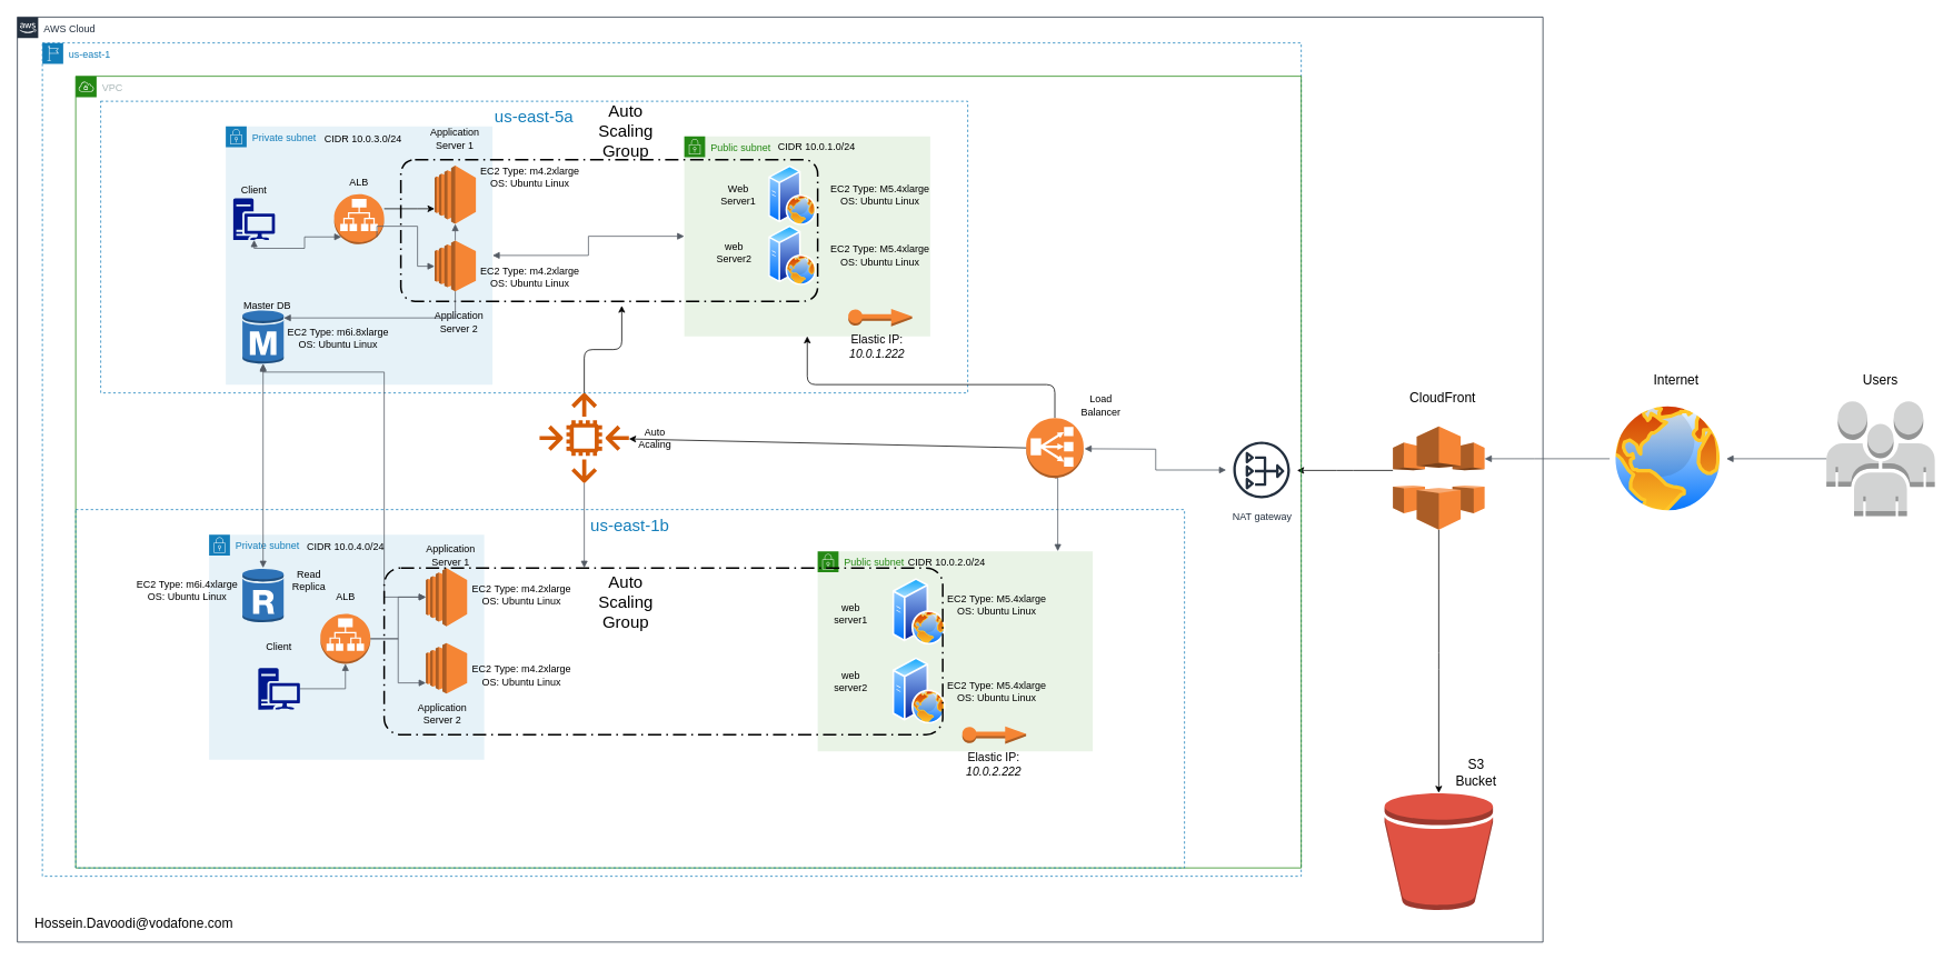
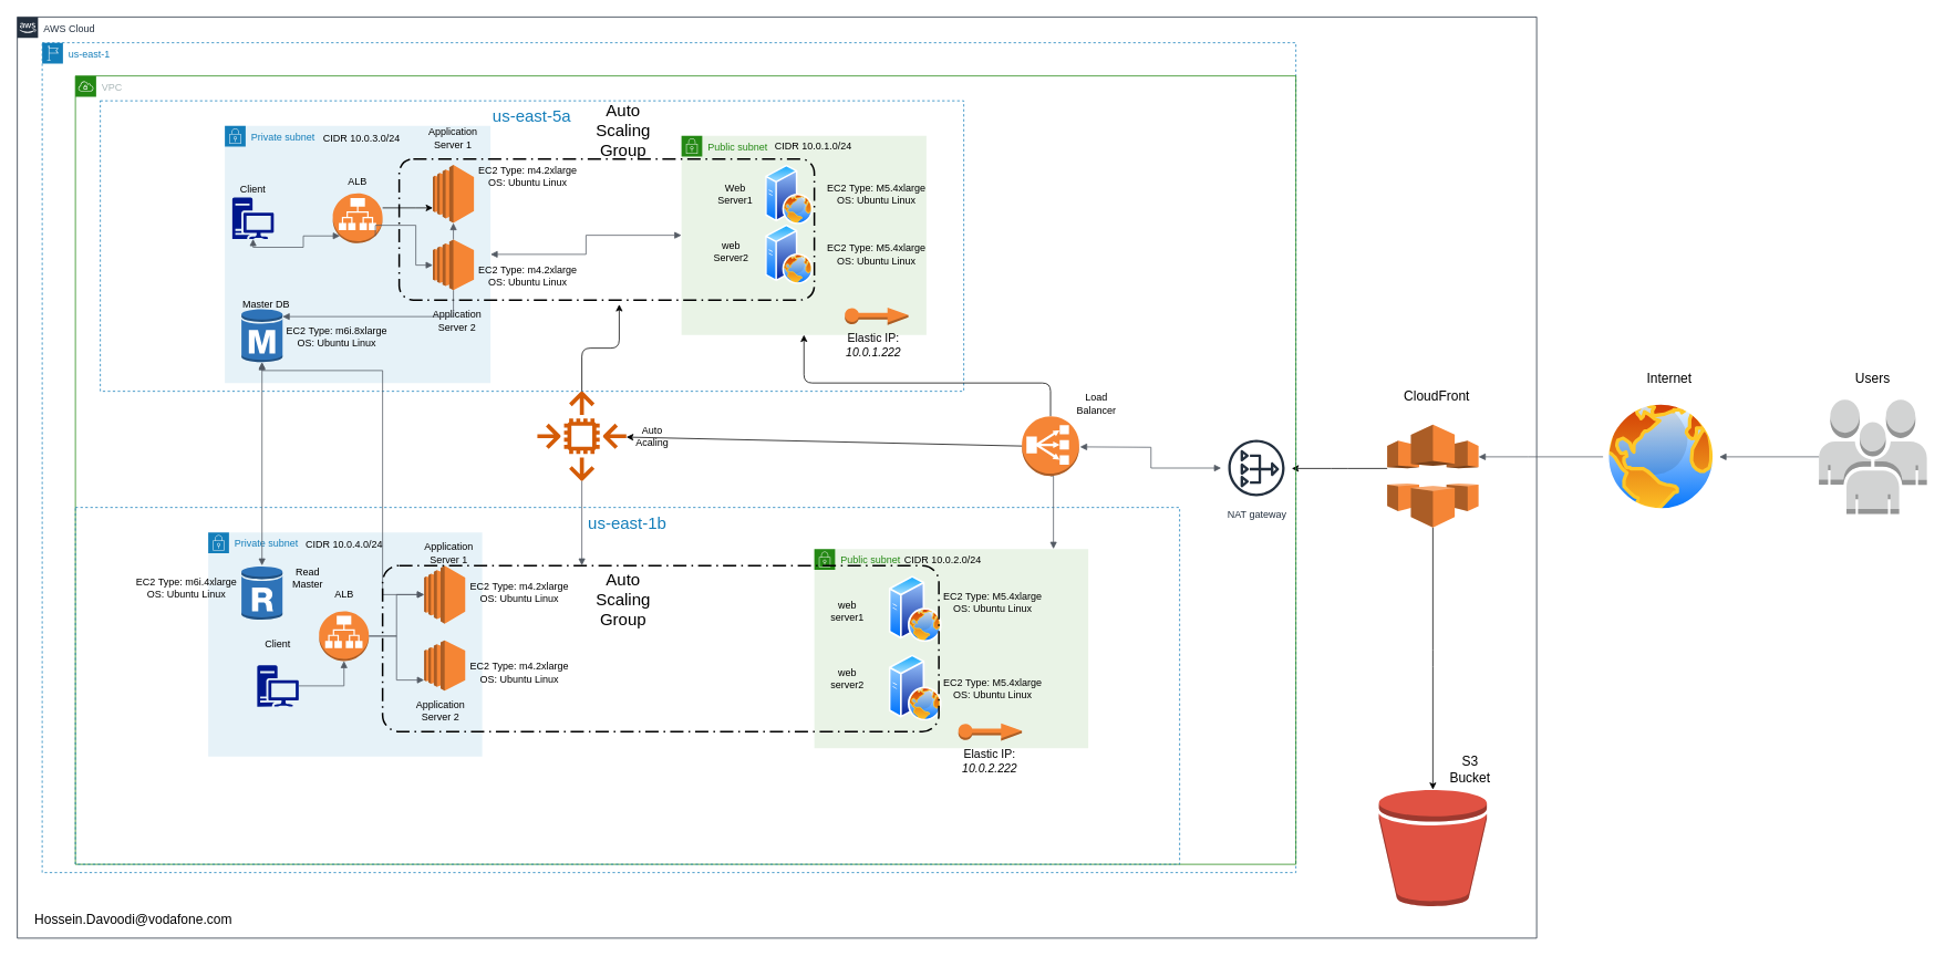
- <mxCell id="47" value="Read Replica" style="text;html=1;strokeColor=none;fillColor=none;align=center;verticalAlign=middle;whiteSpace=wrap;rounded=0;" vertex="1" parent="43"><mxGeometry x="89.5" y="40" width="60" height="30" as="geometry" /></mxCell>
+ <mxCell id="47" value="Read Master" style="text;html=1;strokeColor=none;fillColor=none;align=center;verticalAlign=middle;whiteSpace=wrap;rounded=0;" vertex="1" parent="43"><mxGeometry x="89.5" y="40" width="60" height="30" as="geometry" /></mxCell>
